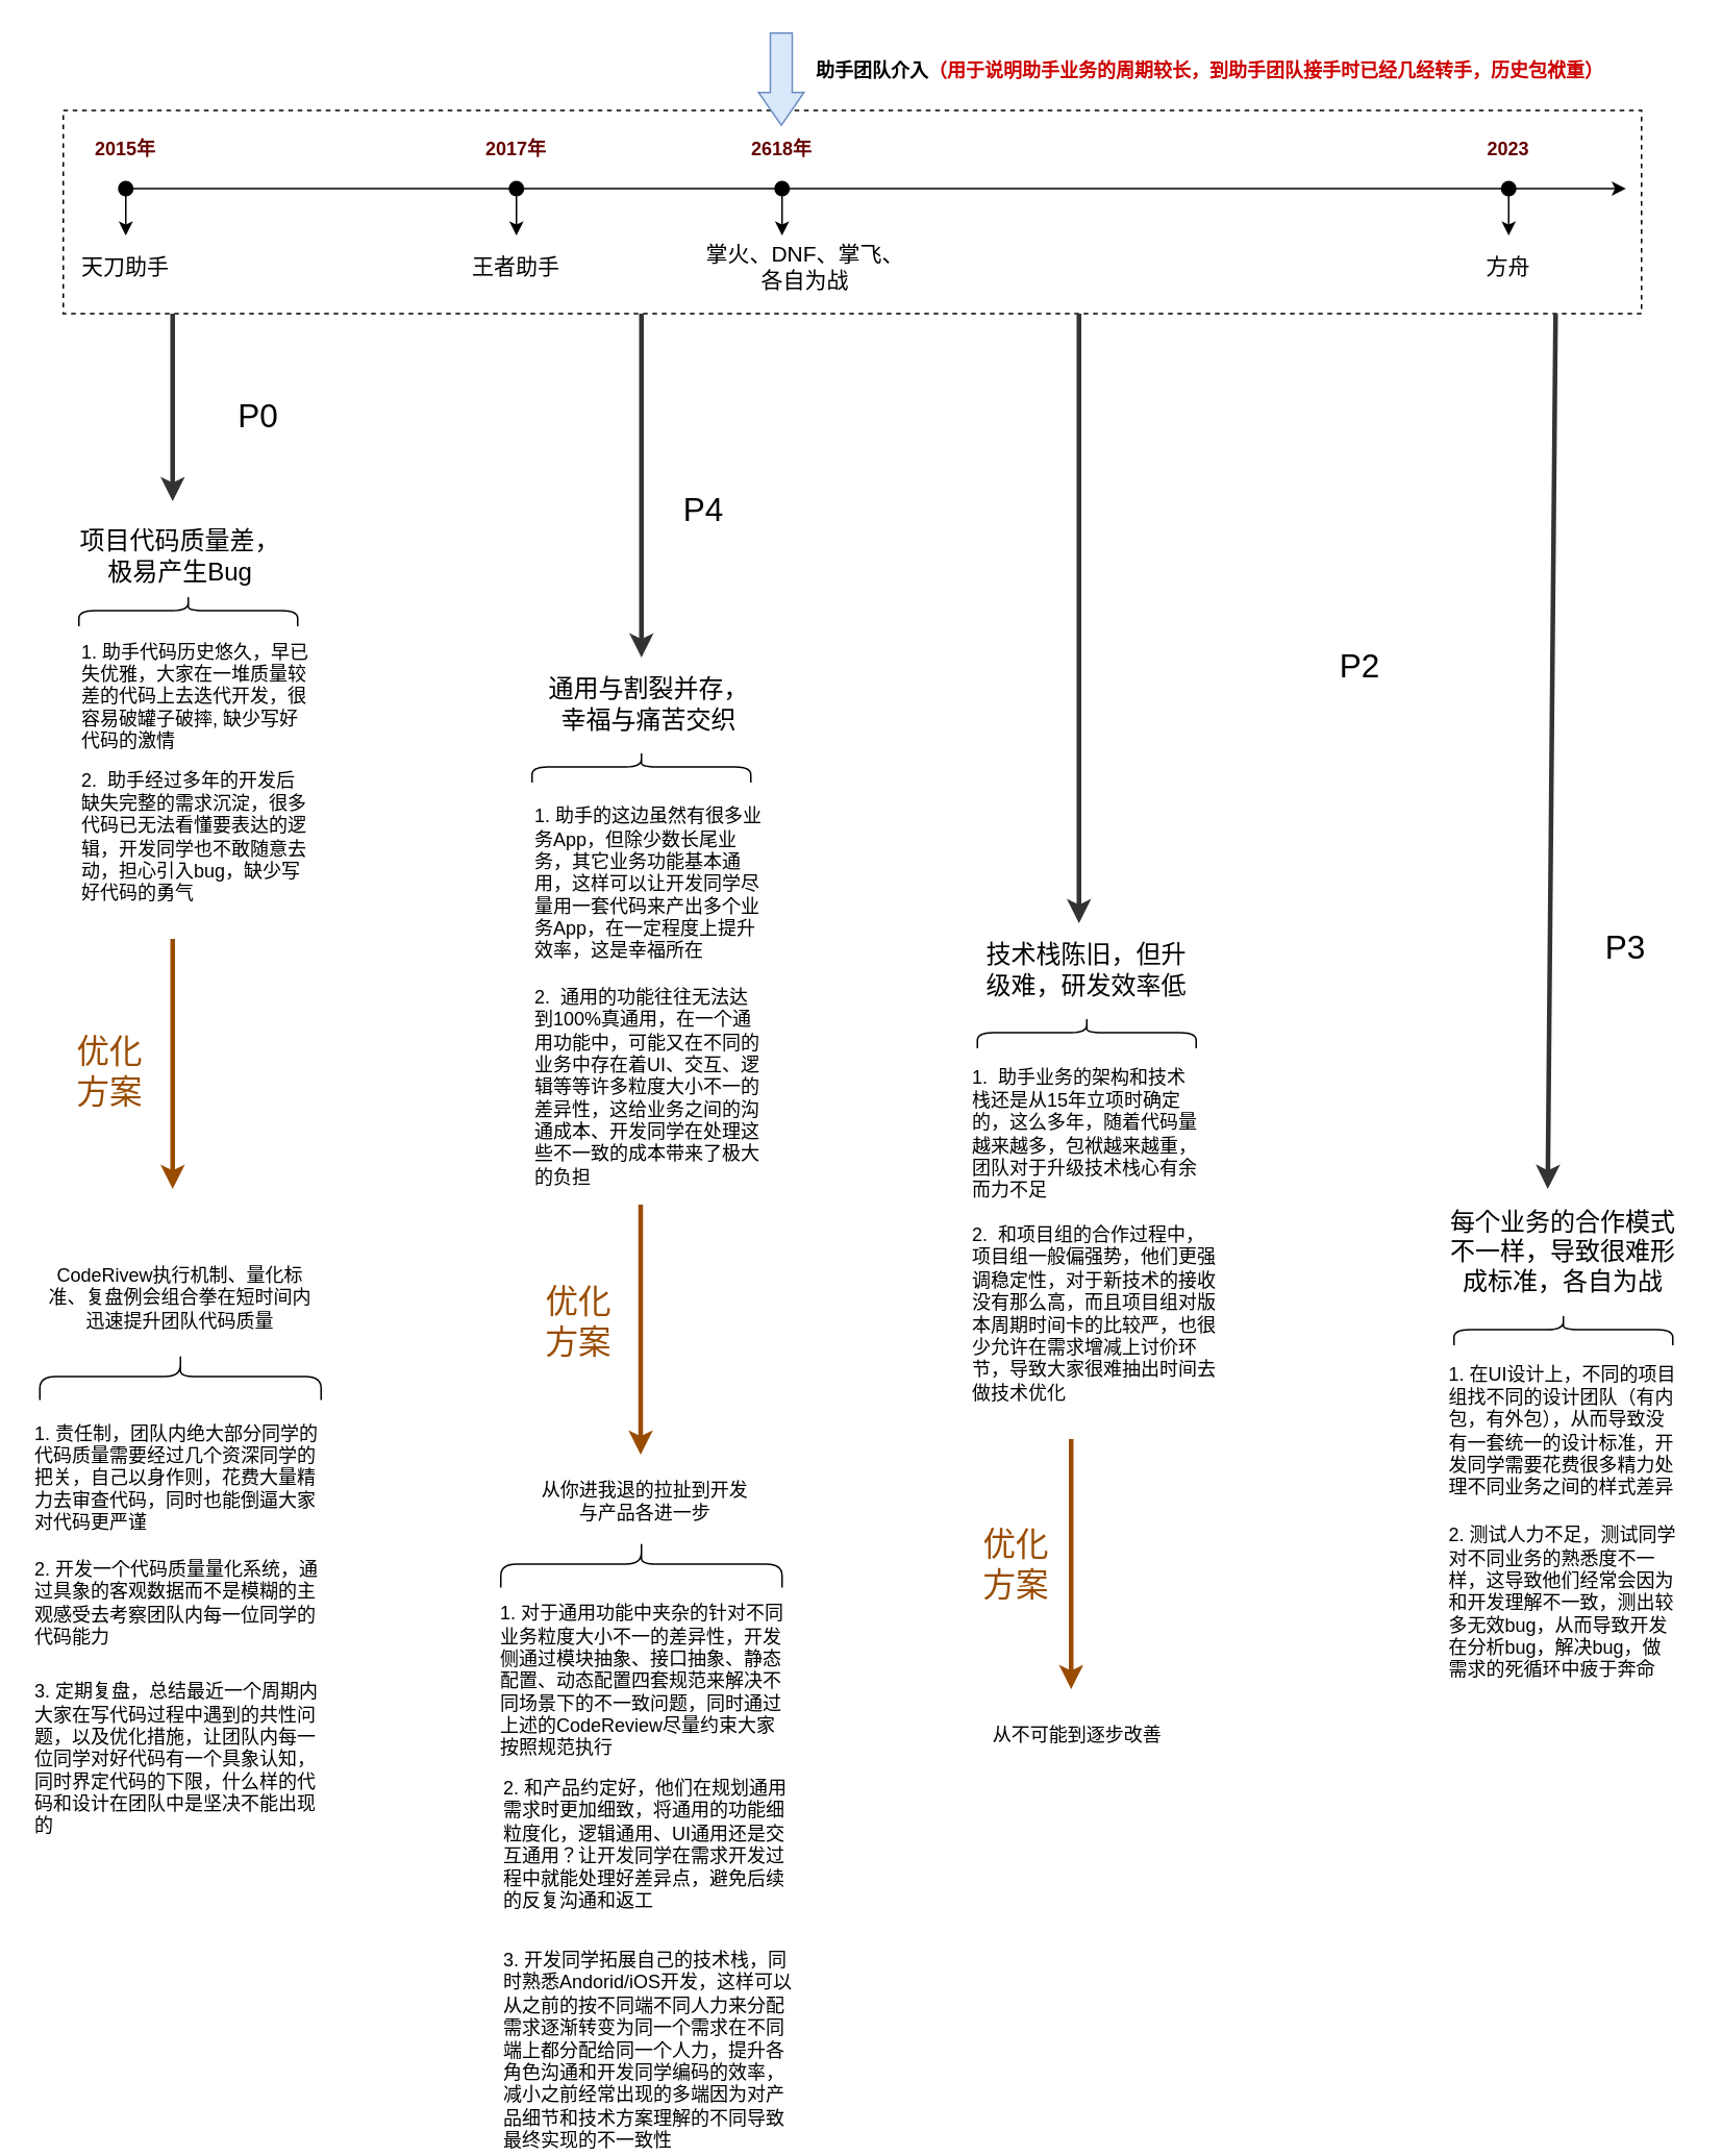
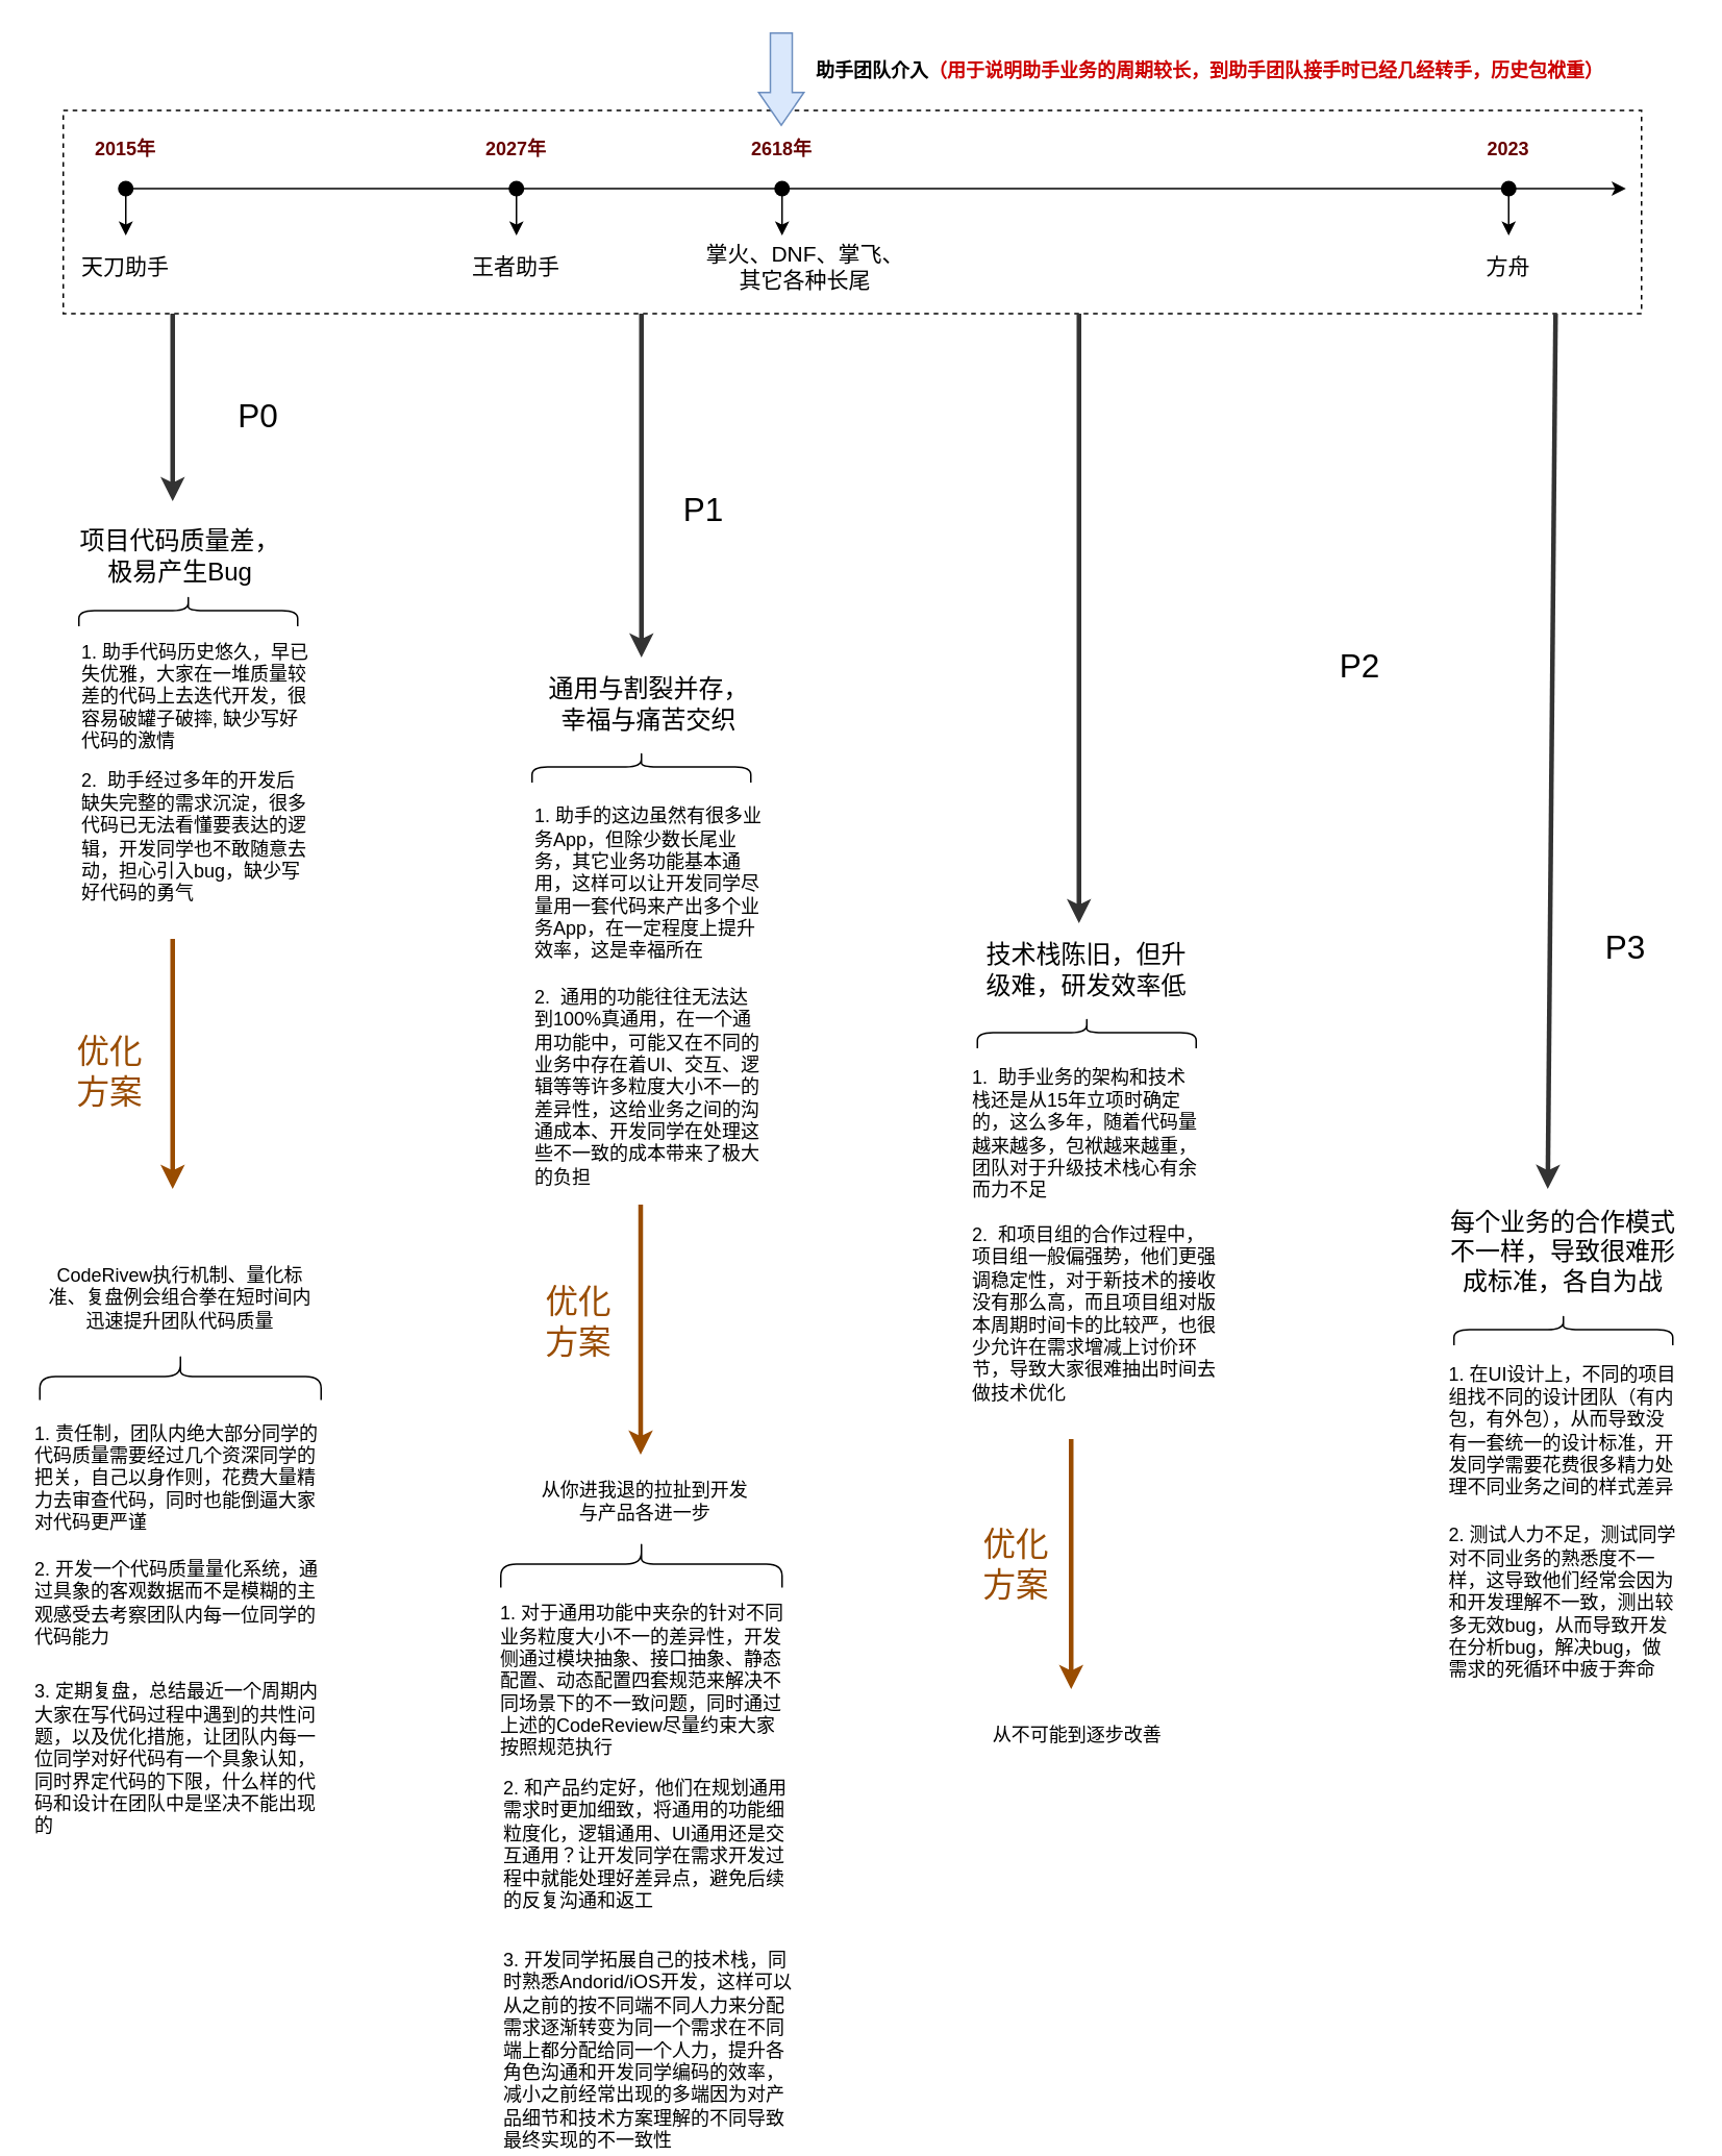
- <mxCell id="23" value="2017年" style="text;html=1;strokeColor=none;fillColor=none;align=center;verticalAlign=middle;whiteSpace=wrap;rounded=0;fontColor=#660000;fontStyle=1" vertex="1" parent="1"><mxGeometry x="300" y="80" width="60" height="30" as="geometry" /></mxCell>
+ <mxCell id="23" value="2027年" style="text;html=1;strokeColor=none;fillColor=none;align=center;verticalAlign=middle;whiteSpace=wrap;rounded=0;fontColor=#660000;fontStyle=1" vertex="1" parent="1"><mxGeometry x="300" y="80" width="60" height="30" as="geometry" /></mxCell>
- <mxCell id="10" value="掌火、DNF、掌飞、各自为战" style="text;html=1;strokeColor=none;fillColor=none;align=center;verticalAlign=middle;whiteSpace=wrap;rounded=0;fontSize=14;" vertex="1" parent="1"><mxGeometry x="450" y="155" width="130" height="30" as="geometry" /></mxCell>
+ <mxCell id="10" value="掌火、DNF、掌飞、其它各种长尾" style="text;html=1;strokeColor=none;fillColor=none;align=center;verticalAlign=middle;whiteSpace=wrap;rounded=0;fontSize=14;" vertex="1" parent="1"><mxGeometry x="450" y="155" width="130" height="30" as="geometry" /></mxCell>
- <mxCell id="29" value="P4" style="text;html=1;strokeColor=none;fillColor=none;align=center;verticalAlign=middle;whiteSpace=wrap;rounded=0;strokeWidth=2;fontSize=21;" vertex="1" parent="1"><mxGeometry x="420" y="310" width="60" height="30" as="geometry" /></mxCell>
+ <mxCell id="29" value="P1" style="text;html=1;strokeColor=none;fillColor=none;align=center;verticalAlign=middle;whiteSpace=wrap;rounded=0;strokeWidth=2;fontSize=21;" vertex="1" parent="1"><mxGeometry x="420" y="310" width="60" height="30" as="geometry" /></mxCell>
